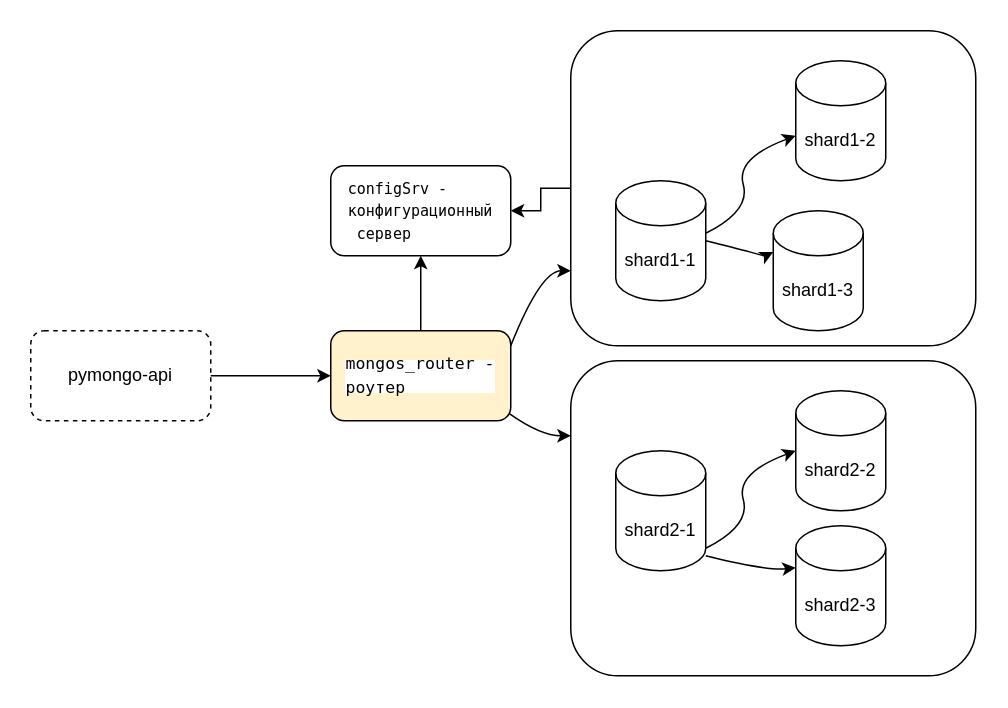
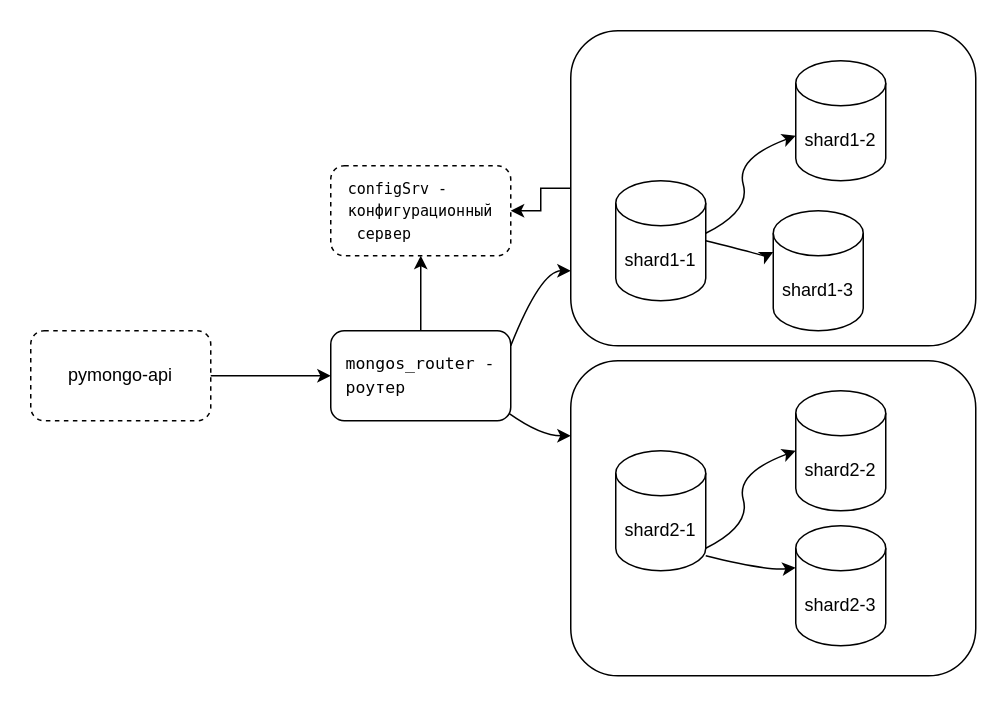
- <mxCell id="8" value="&lt;div style=&quot;text-align: start; background-color: rgb(255, 255, 255); font-size: 10px; line-height: 50%;&quot;&gt;&lt;pre style=&quot;font-family: &amp;quot;JetBrains Mono&amp;quot;, monospace; line-height: 50%;&quot;&gt;configSrv -&lt;/pre&gt;&lt;pre style=&quot;font-family: &amp;quot;JetBrains Mono&amp;quot;, monospace; line-height: 50%;&quot;&gt;конфигурационный&lt;/pre&gt;&lt;pre style=&quot;font-family: &amp;quot;JetBrains Mono&amp;quot;, monospace; line-height: 50%;&quot;&gt; сервер&lt;/pre&gt;&lt;/div&gt;" style="rounded=1;whiteSpace=wrap;html=1;" vertex="1" parent="1"><mxGeometry x="220" y="110" width="120" height="60" as="geometry" /></mxCell>
+ <mxCell id="8" value="&lt;div style=&quot;text-align: start; background-color: rgb(255, 255, 255); font-size: 10px; line-height: 50%;&quot;&gt;&lt;pre style=&quot;font-family: &amp;quot;JetBrains Mono&amp;quot;, monospace; line-height: 50%;&quot;&gt;configSrv -&lt;/pre&gt;&lt;pre style=&quot;font-family: &amp;quot;JetBrains Mono&amp;quot;, monospace; line-height: 50%;&quot;&gt;конфигурационный&lt;/pre&gt;&lt;pre style=&quot;font-family: &amp;quot;JetBrains Mono&amp;quot;, monospace; line-height: 50%;&quot;&gt; сервер&lt;/pre&gt;&lt;/div&gt;" style="rounded=1;whiteSpace=wrap;html=1;dashed=1;" vertex="1" parent="1"><mxGeometry x="220" y="110" width="120" height="60" as="geometry" /></mxCell>
- <mxCell id="7" value="&lt;div style=&quot;text-align: start; background-color: rgb(255, 255, 255); font-size: 11px; line-height: 50%;&quot;&gt;&lt;pre style=&quot;font-family: &amp;quot;JetBrains Mono&amp;quot;, monospace; line-height: 50%;&quot;&gt;mongos_router -&lt;/pre&gt;&lt;pre style=&quot;font-family: &amp;quot;JetBrains Mono&amp;quot;, monospace; line-height: 50%;&quot;&gt;роутер&lt;/pre&gt;&lt;/div&gt;" style="rounded=1;whiteSpace=wrap;html=1;fillColor=#fff2cc;" vertex="1" parent="1"><mxGeometry x="220" y="220" width="120" height="60" as="geometry" /></mxCell>
+ <mxCell id="7" value="&lt;div style=&quot;text-align: start; background-color: rgb(255, 255, 255); font-size: 11px; line-height: 50%;&quot;&gt;&lt;pre style=&quot;font-family: &amp;quot;JetBrains Mono&amp;quot;, monospace; line-height: 50%;&quot;&gt;mongos_router -&lt;/pre&gt;&lt;pre style=&quot;font-family: &amp;quot;JetBrains Mono&amp;quot;, monospace; line-height: 50%;&quot;&gt;роутер&lt;/pre&gt;&lt;/div&gt;" style="rounded=1;whiteSpace=wrap;html=1;" vertex="1" parent="1"><mxGeometry x="220" y="220" width="120" height="60" as="geometry" /></mxCell>
